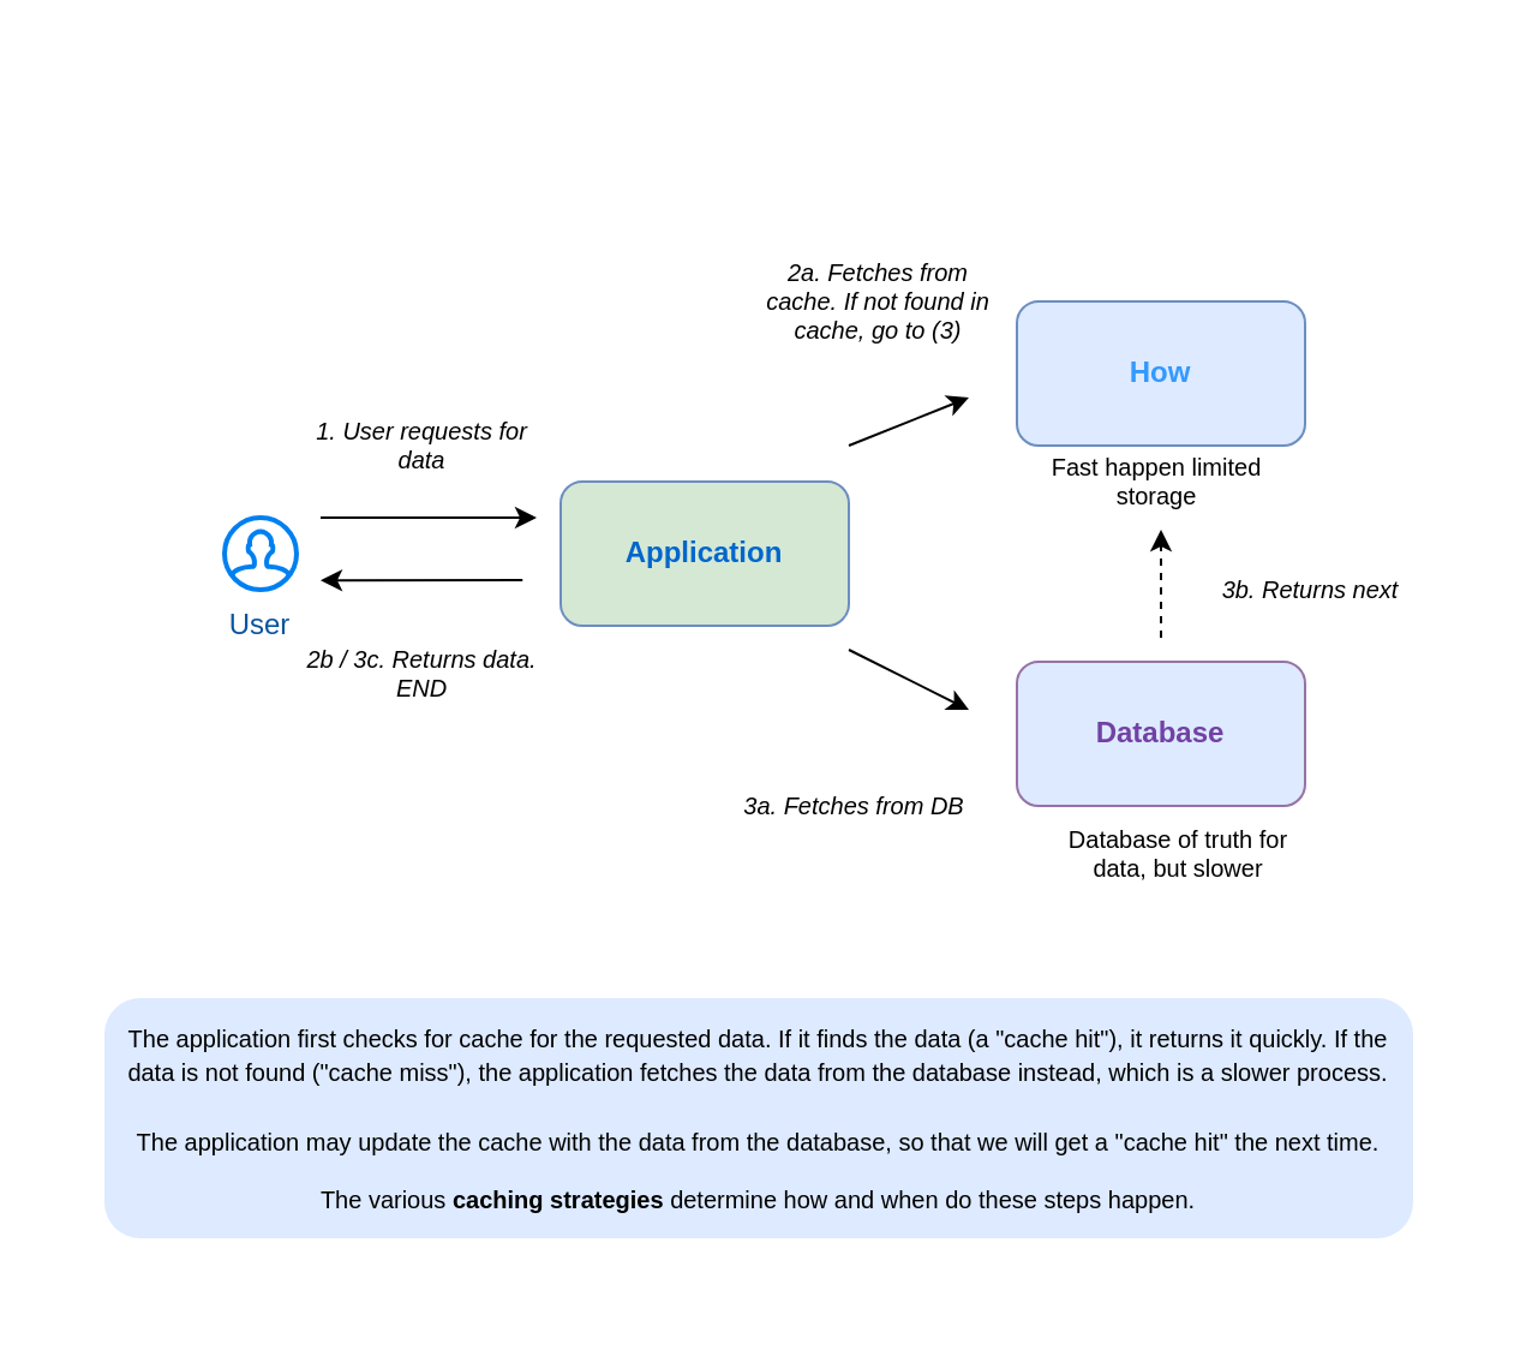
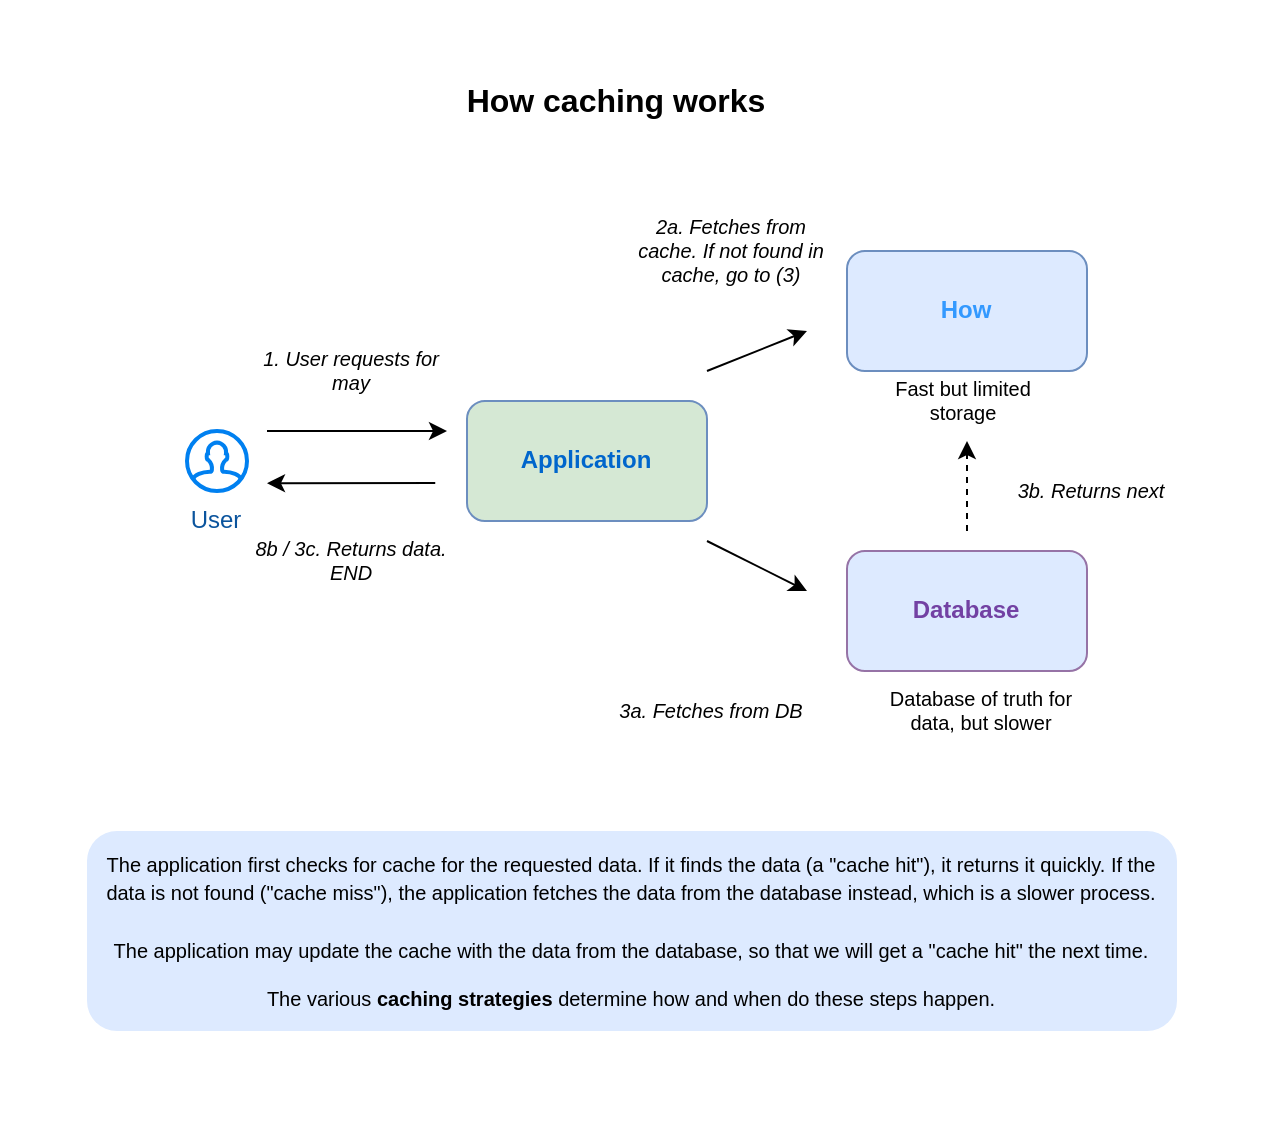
+ <mxCell id="21" value="&lt;b style=&quot;font-size: 16px;&quot;&gt;How caching works&lt;/b&gt;" style="text;html=1;align=center;verticalAlign=middle;whiteSpace=wrap;rounded=0;fontSize=16;" vertex="1" parent="1"><mxGeometry x="213" y="35" width="190" height="30" as="geometry" /></mxCell>
- <mxCell id="12" value="1. User requests for data" style="text;html=1;align=center;verticalAlign=middle;whiteSpace=wrap;rounded=0;fontSize=10;fontStyle=2" vertex="1" parent="1"><mxGeometry x="123" y="170" width="105" height="30" as="geometry" /></mxCell>
+ <mxCell id="12" value="1. User requests for may" style="text;html=1;align=center;verticalAlign=middle;whiteSpace=wrap;rounded=0;fontSize=10;fontStyle=2" vertex="1" parent="1"><mxGeometry x="123" y="170" width="105" height="30" as="geometry" /></mxCell>
- <mxCell id="16" value="Fast happen limited storage" style="text;html=1;align=center;verticalAlign=middle;whiteSpace=wrap;rounded=0;fontSize=10;" vertex="1" parent="1"><mxGeometry x="429" y="185" width="105" height="30" as="geometry" /></mxCell>
+ <mxCell id="16" value="Fast but limited storage" style="text;html=1;align=center;verticalAlign=middle;whiteSpace=wrap;rounded=0;fontSize=10;" vertex="1" parent="1"><mxGeometry x="429" y="185" width="105" height="30" as="geometry" /></mxCell>
- <mxCell id="15" value="2b / 3c. Returns data. END" style="text;html=1;align=center;verticalAlign=middle;whiteSpace=wrap;rounded=0;fontSize=10;fontStyle=2" vertex="1" parent="1"><mxGeometry x="123" y="265" width="105" height="30" as="geometry" /></mxCell>
+ <mxCell id="15" value="8b / 3c. Returns data. END" style="text;html=1;align=center;verticalAlign=middle;whiteSpace=wrap;rounded=0;fontSize=10;fontStyle=2" vertex="1" parent="1"><mxGeometry x="123" y="265" width="105" height="30" as="geometry" /></mxCell>
- <mxCell id="14" value="3a. Fetches from DB" style="text;html=1;align=center;verticalAlign=middle;whiteSpace=wrap;rounded=0;fontSize=10;fontStyle=2" vertex="1" parent="1"><mxGeometry x="303" y="320" width="105" height="30" as="geometry" /></mxCell>
+ <mxCell id="14" value="3a. Fetches from DB" style="text;html=1;align=center;verticalAlign=middle;whiteSpace=wrap;rounded=0;fontSize=10;fontStyle=2" vertex="1" parent="1"><mxGeometry x="303" y="340" width="105" height="30" as="geometry" /></mxCell>
